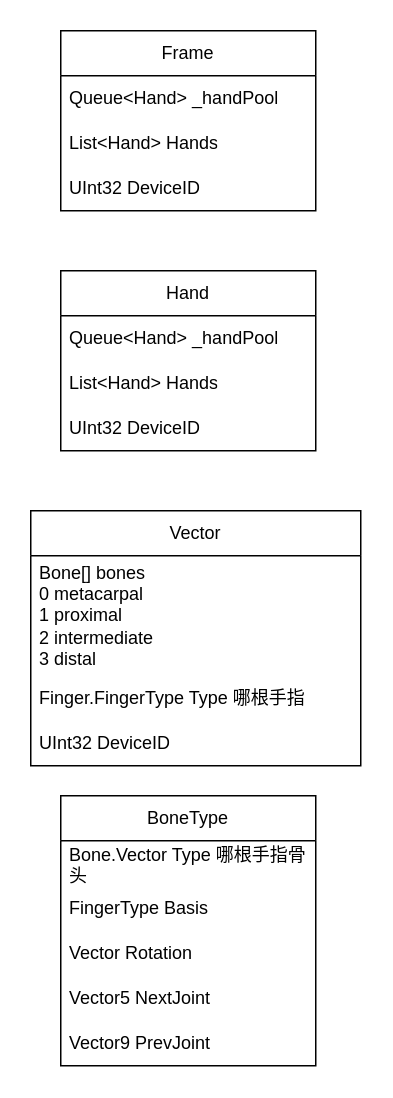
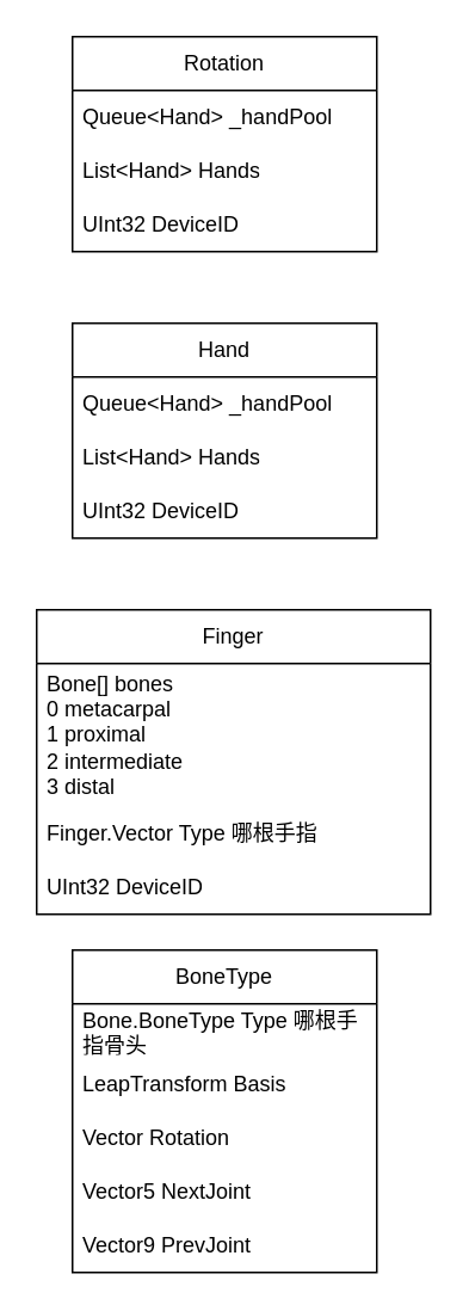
- <mxCell id="2" value="Frame" style="swimlane;fontStyle=0;childLayout=stackLayout;horizontal=1;startSize=30;horizontalStack=0;resizeParent=1;resizeParentMax=0;resizeLast=0;collapsible=1;marginBottom=0;whiteSpace=wrap;html=1;" vertex="1" parent="1"><mxGeometry x="40" y="20" width="170" height="120" as="geometry" /></mxCell>
+ <mxCell id="2" value="Rotation" style="swimlane;fontStyle=0;childLayout=stackLayout;horizontal=1;startSize=30;horizontalStack=0;resizeParent=1;resizeParentMax=0;resizeLast=0;collapsible=1;marginBottom=0;whiteSpace=wrap;html=1;" vertex="1" parent="1"><mxGeometry x="40" y="20" width="170" height="120" as="geometry" /></mxCell>
- <mxCell id="10" value="Vector" style="swimlane;fontStyle=0;childLayout=stackLayout;horizontal=1;startSize=30;horizontalStack=0;resizeParent=1;resizeParentMax=0;resizeLast=0;collapsible=1;marginBottom=0;whiteSpace=wrap;html=1;" vertex="1" parent="1"><mxGeometry x="20" y="340" width="220" height="170" as="geometry" /></mxCell>
+ <mxCell id="10" value="Finger" style="swimlane;fontStyle=0;childLayout=stackLayout;horizontal=1;startSize=30;horizontalStack=0;resizeParent=1;resizeParentMax=0;resizeLast=0;collapsible=1;marginBottom=0;whiteSpace=wrap;html=1;" vertex="1" parent="1"><mxGeometry x="20" y="340" width="220" height="170" as="geometry" /></mxCell>
- <mxCell id="12" value="Finger.FingerType Type 哪根手指" style="text;strokeColor=none;fillColor=none;align=left;verticalAlign=middle;spacingLeft=4;spacingRight=4;overflow=hidden;points=[[0,0.5],[1,0.5]];portConstraint=eastwest;rotatable=0;whiteSpace=wrap;html=1;" vertex="1" parent="10"><mxGeometry y="110" width="220" height="30" as="geometry" /></mxCell>
+ <mxCell id="12" value="Finger.Vector Type 哪根手指" style="text;strokeColor=none;fillColor=none;align=left;verticalAlign=middle;spacingLeft=4;spacingRight=4;overflow=hidden;points=[[0,0.5],[1,0.5]];portConstraint=eastwest;rotatable=0;whiteSpace=wrap;html=1;" vertex="1" parent="10"><mxGeometry y="110" width="220" height="30" as="geometry" /></mxCell>
- <mxCell id="15" value="Bone.Vector Type 哪根手指骨头" style="text;strokeColor=none;fillColor=none;align=left;verticalAlign=middle;spacingLeft=4;spacingRight=4;overflow=hidden;points=[[0,0.5],[1,0.5]];portConstraint=eastwest;rotatable=0;whiteSpace=wrap;html=1;" vertex="1" parent="14"><mxGeometry y="30" width="170" height="30" as="geometry" /></mxCell>
+ <mxCell id="15" value="Bone.BoneType Type 哪根手指骨头" style="text;strokeColor=none;fillColor=none;align=left;verticalAlign=middle;spacingLeft=4;spacingRight=4;overflow=hidden;points=[[0,0.5],[1,0.5]];portConstraint=eastwest;rotatable=0;whiteSpace=wrap;html=1;" vertex="1" parent="14"><mxGeometry y="30" width="170" height="30" as="geometry" /></mxCell>
- <mxCell id="16" value="FingerType Basis" style="text;strokeColor=none;fillColor=none;align=left;verticalAlign=middle;spacingLeft=4;spacingRight=4;overflow=hidden;points=[[0,0.5],[1,0.5]];portConstraint=eastwest;rotatable=0;whiteSpace=wrap;html=1;" vertex="1" parent="14"><mxGeometry y="60" width="170" height="30" as="geometry" /></mxCell>
+ <mxCell id="16" value="LeapTransform Basis" style="text;strokeColor=none;fillColor=none;align=left;verticalAlign=middle;spacingLeft=4;spacingRight=4;overflow=hidden;points=[[0,0.5],[1,0.5]];portConstraint=eastwest;rotatable=0;whiteSpace=wrap;html=1;" vertex="1" parent="14"><mxGeometry y="60" width="170" height="30" as="geometry" /></mxCell>
